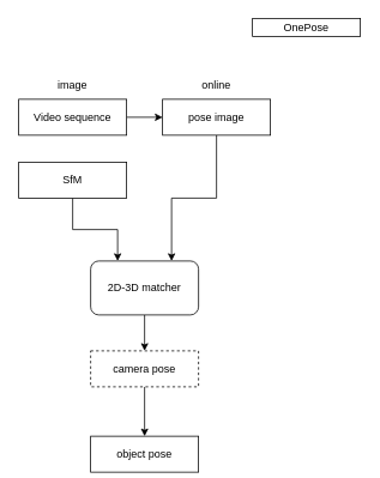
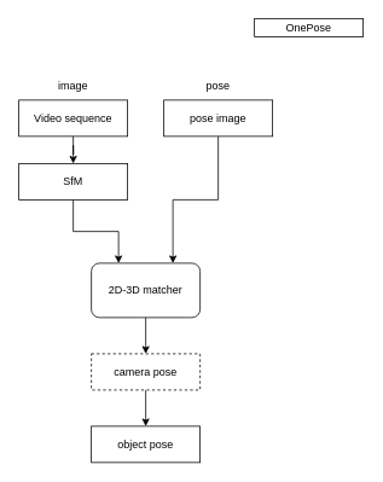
- <mxCell id="8" value="online" style="text;html=1;strokeColor=none;fillColor=none;align=center;verticalAlign=middle;whiteSpace=wrap;rounded=0;" vertex="1" parent="1"><mxGeometry x="210" y="80" width="60" height="30" as="geometry" /></mxCell>
+ <mxCell id="8" value="pose" style="text;html=1;strokeColor=none;fillColor=none;align=center;verticalAlign=middle;whiteSpace=wrap;rounded=0;" vertex="1" parent="1"><mxGeometry x="210" y="80" width="60" height="30" as="geometry" /></mxCell>
- <mxCell id="3" value="" style="edgeStyle=orthogonalEdgeStyle;rounded=0;orthogonalLoop=1;jettySize=auto;html=1;" edge="1" parent="1" source="4" target="10"><mxGeometry relative="1" as="geometry" /></mxCell>
+ <mxCell id="3" value="" style="edgeStyle=orthogonalEdgeStyle;rounded=0;orthogonalLoop=1;jettySize=auto;html=1;" edge="1" parent="1" source="4" target="6"><mxGeometry relative="1" as="geometry" /></mxCell>
- <mxCell id="15" value="object pose" style="rounded=0;whiteSpace=wrap;html=1;" vertex="1" parent="1"><mxGeometry x="100" y="485" width="120" height="40" as="geometry" /></mxCell>
+ <mxCell id="15" value="object pose" style="rounded=0;whiteSpace=wrap;html=1;" vertex="1" parent="1"><mxGeometry x="100" y="470" width="120" height="40" as="geometry" /></mxCell>
